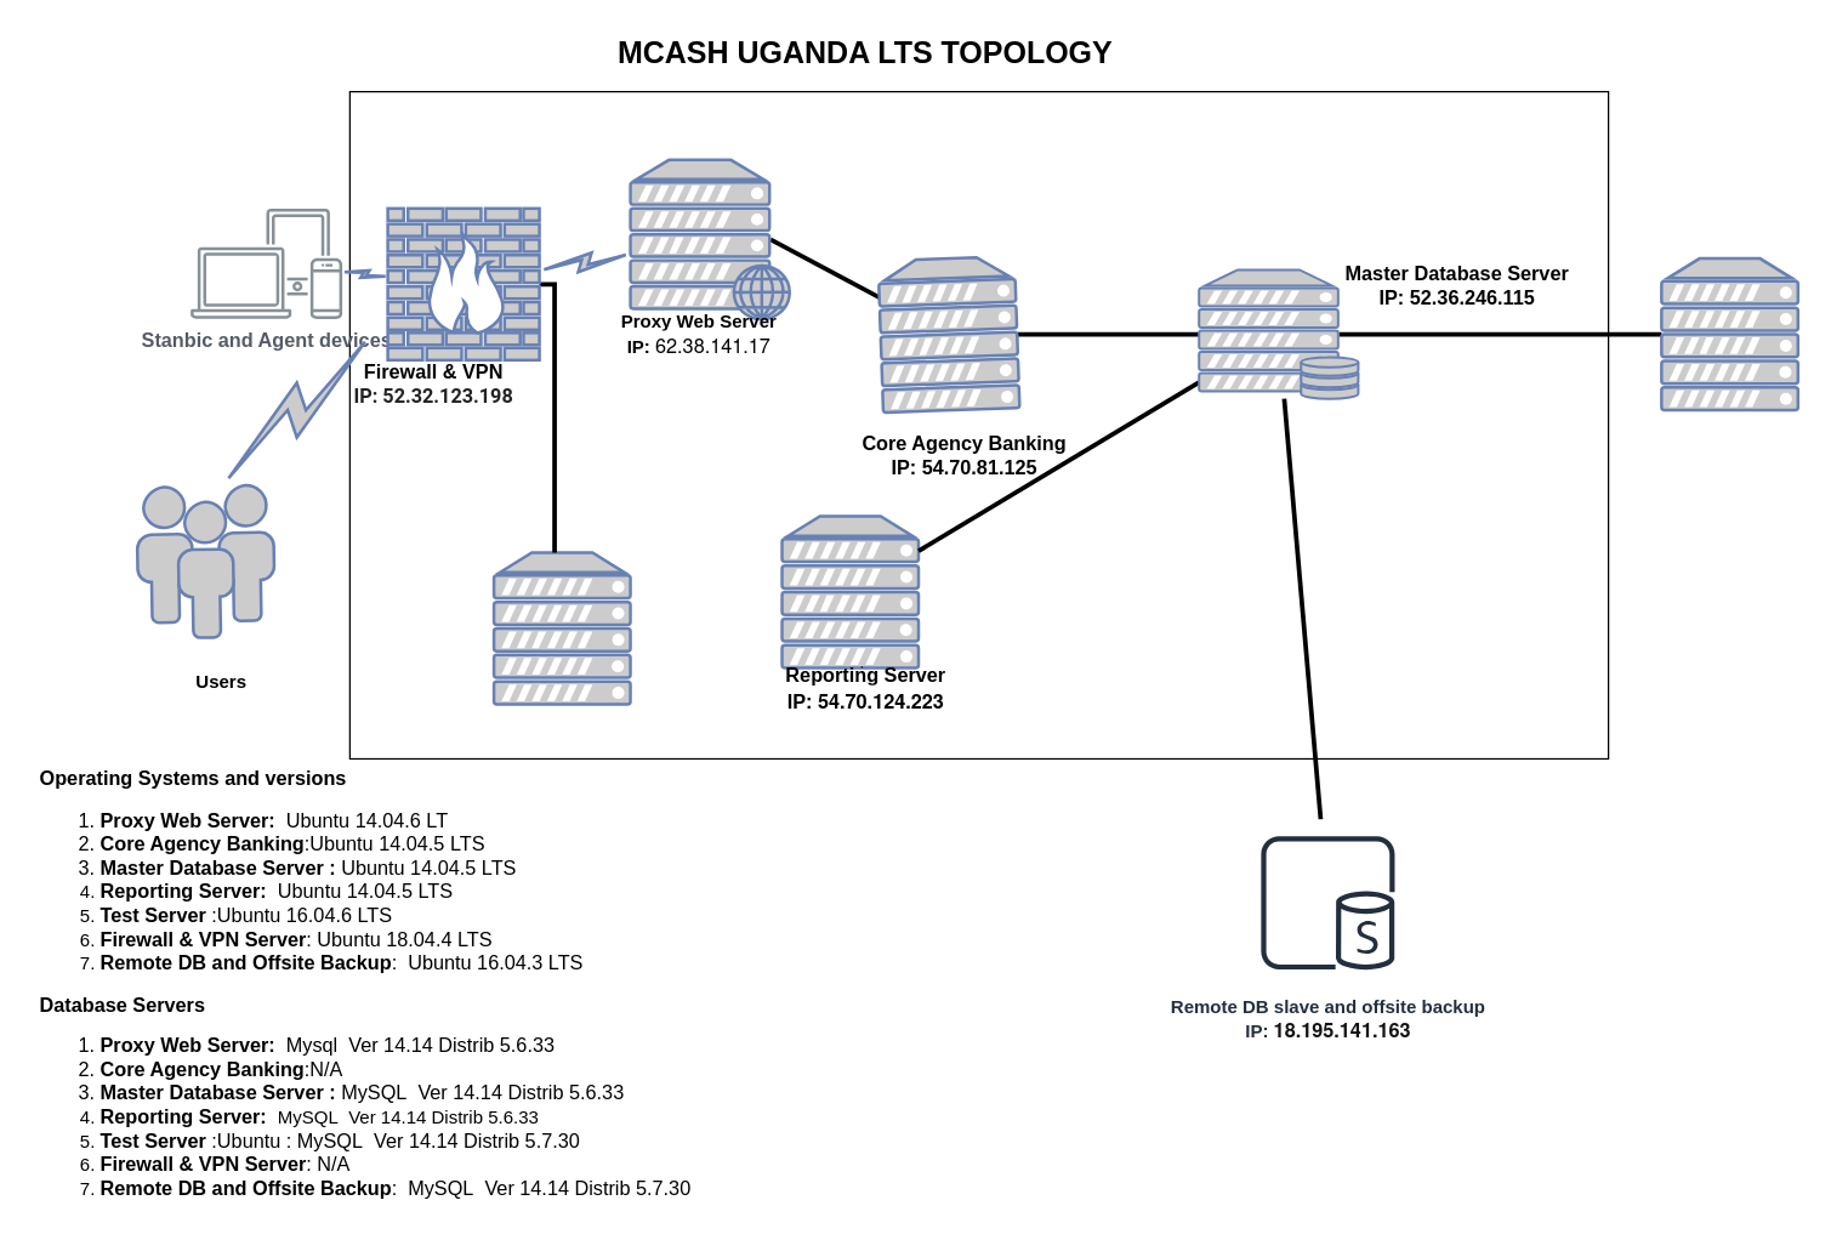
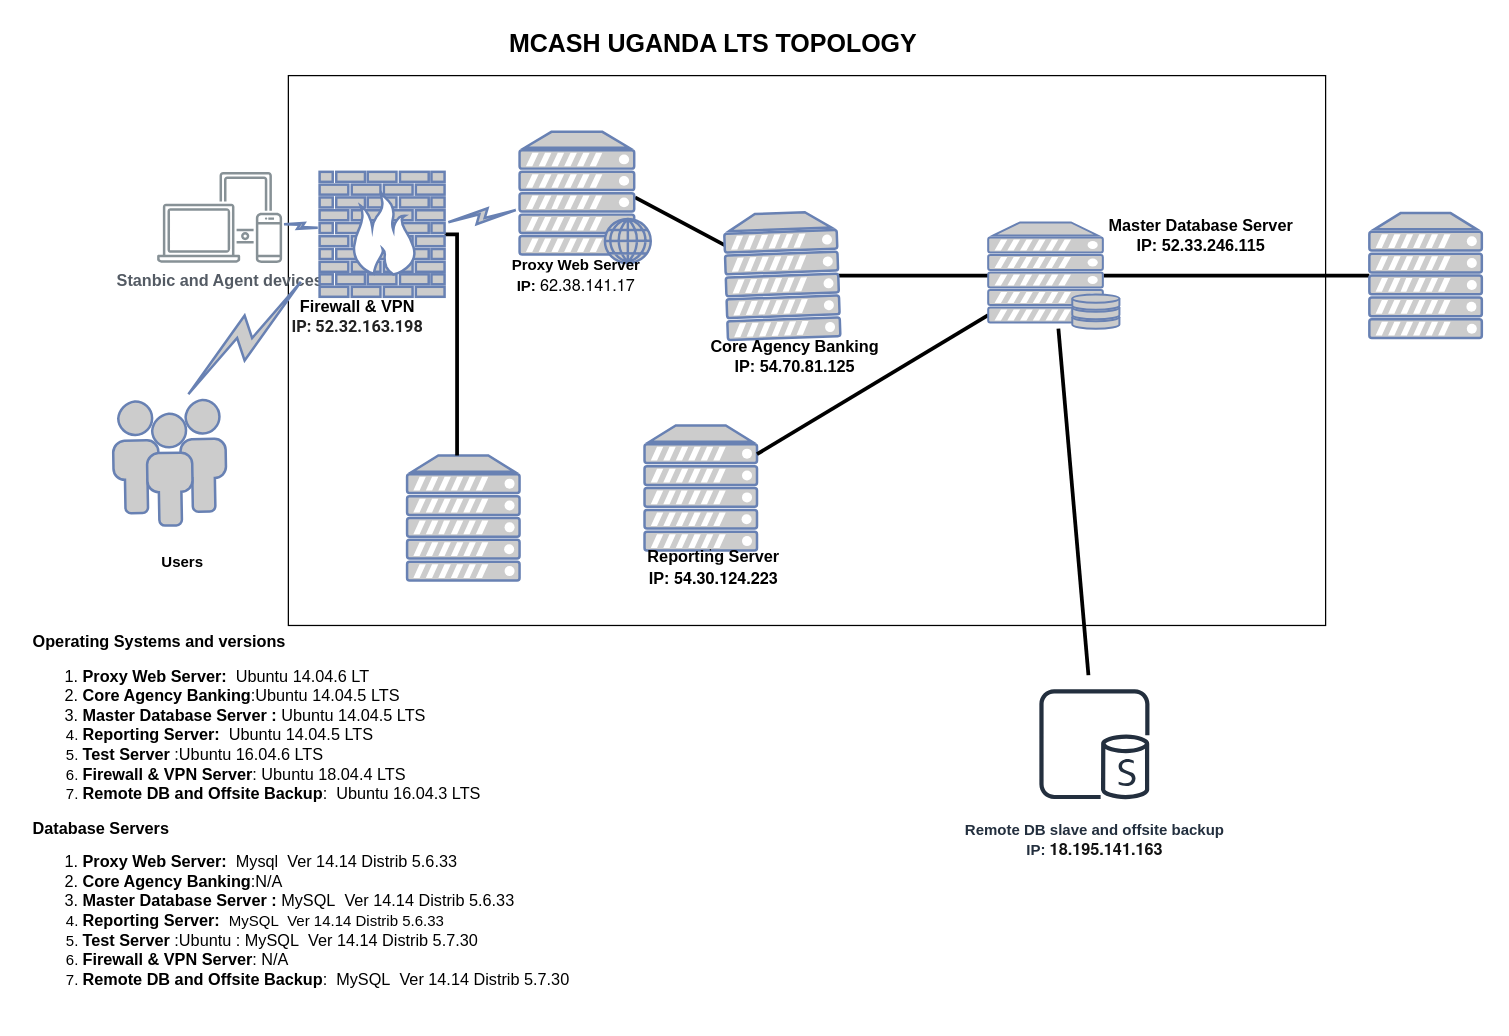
- <mxCell id="21" value="&lt;font&gt;&lt;span style=&quot;font-size: 13px&quot;&gt;&lt;b&gt;Master Database Server&lt;/b&gt;&lt;/span&gt;&lt;br&gt;&lt;span style=&quot;font-size: 13px&quot;&gt;&lt;b&gt;IP: 52.36.246.115&lt;/b&gt;&lt;/span&gt;&lt;br&gt;&lt;/font&gt;" style="text;html=1;resizable=0;autosize=1;align=center;verticalAlign=middle;points=[];fillColor=none;strokeColor=none;rounded=0;" parent="1" vertex="1"><mxGeometry x="880" y="172.5" width="160" height="30" as="geometry" /></mxCell>
+ <mxCell id="21" value="&lt;font&gt;&lt;span style=&quot;font-size: 13px&quot;&gt;&lt;b&gt;Master Database Server&lt;/b&gt;&lt;/span&gt;&lt;br&gt;&lt;span style=&quot;font-size: 13px&quot;&gt;&lt;b&gt;IP: 52.33.246.115&lt;/b&gt;&lt;/span&gt;&lt;br&gt;&lt;/font&gt;" style="text;html=1;resizable=0;autosize=1;align=center;verticalAlign=middle;points=[];fillColor=none;strokeColor=none;rounded=0;" parent="1" vertex="1"><mxGeometry x="880" y="172.5" width="160" height="30" as="geometry" /></mxCell>
- <mxCell id="29" value="&lt;font&gt;&lt;span style=&quot;font-size: 13px&quot;&gt;Firewall &amp;amp; VPN&lt;/span&gt;&lt;br&gt;&lt;span style=&quot;color: rgb(34 , 34 , 34) ; font-family: &amp;#34;roboto&amp;#34; , &amp;#34;arial&amp;#34; , sans-serif ; text-align: left ; background-color: rgb(255 , 255 , 255)&quot;&gt;&lt;font style=&quot;font-size: 13px&quot;&gt;IP: 52.32.123.198&lt;/font&gt;&lt;/span&gt;&lt;br&gt;&lt;/font&gt;" style="text;html=1;resizable=0;autosize=1;align=center;verticalAlign=middle;points=[];fillColor=none;strokeColor=none;rounded=0;fontStyle=1" parent="1" vertex="1"><mxGeometry x="225" y="237.5" width="120" height="30" as="geometry" /></mxCell>
+ <mxCell id="29" value="&lt;font&gt;&lt;span style=&quot;font-size: 13px&quot;&gt;Firewall &amp;amp; VPN&lt;/span&gt;&lt;br&gt;&lt;span style=&quot;color: rgb(34 , 34 , 34) ; font-family: &amp;#34;roboto&amp;#34; , &amp;#34;arial&amp;#34; , sans-serif ; text-align: left ; background-color: rgb(255 , 255 , 255)&quot;&gt;&lt;font style=&quot;font-size: 13px&quot;&gt;IP: 52.32.163.198&lt;/font&gt;&lt;/span&gt;&lt;br&gt;&lt;/font&gt;" style="text;html=1;resizable=0;autosize=1;align=center;verticalAlign=middle;points=[];fillColor=none;strokeColor=none;rounded=0;fontStyle=1" parent="1" vertex="1"><mxGeometry x="225" y="237.5" width="120" height="30" as="geometry" /></mxCell>
- <mxCell id="20" value="&lt;font&gt;&lt;span style=&quot;font-size: 13px&quot;&gt;&lt;b&gt;Core Agency Banking&lt;/b&gt;&lt;/span&gt;&lt;br&gt;&lt;span style=&quot;font-size: 13px&quot;&gt;&lt;b&gt;IP: 54.70.81.125&lt;/b&gt;&lt;/span&gt;&lt;br&gt;&lt;/font&gt;" style="text;html=1;resizable=0;autosize=1;align=center;verticalAlign=middle;points=[];fillColor=none;strokeColor=none;rounded=0;" parent="1" vertex="1"><mxGeometry x="560" y="285" width="150" height="30" as="geometry" /></mxCell>
+ <mxCell id="20" value="&lt;font&gt;&lt;span style=&quot;font-size: 13px&quot;&gt;&lt;b&gt;Core Agency Banking&lt;/b&gt;&lt;/span&gt;&lt;br&gt;&lt;span style=&quot;font-size: 13px&quot;&gt;&lt;b&gt;IP: 54.70.81.125&lt;/b&gt;&lt;/span&gt;&lt;br&gt;&lt;/font&gt;" style="text;html=1;resizable=0;autosize=1;align=center;verticalAlign=middle;points=[];fillColor=none;strokeColor=none;rounded=0;" parent="1" vertex="1"><mxGeometry x="560" y="270" width="150" height="30" as="geometry" /></mxCell>
- <mxCell id="23" value="&lt;b&gt;&lt;font style=&quot;font-size: 13px&quot;&gt;Reporting Server&lt;br&gt;IP:&amp;nbsp;&lt;/font&gt;&lt;a style=&quot;border-radius: 2px ; padding: 0px ; cursor: pointer ; background-color: rgb(255 , 255 , 255) ; font-family: &amp;#34;helvetica neue&amp;#34; , &amp;#34;roboto&amp;#34; , &amp;#34;arial&amp;#34; , sans-serif ; font-size: 13px&quot;&gt;54.70.124.223&lt;/a&gt;&lt;font style=&quot;font-size: 13px&quot;&gt;&lt;br&gt;&lt;/font&gt;&lt;/b&gt;" style="text;html=1;resizable=0;autosize=1;align=center;verticalAlign=middle;points=[];fillColor=none;strokeColor=none;rounded=0;" parent="1" vertex="1"><mxGeometry x="510" y="439" width="120" height="30" as="geometry" /></mxCell>
+ <mxCell id="23" value="&lt;b&gt;&lt;font style=&quot;font-size: 13px&quot;&gt;Reporting Server&lt;br&gt;IP:&amp;nbsp;&lt;/font&gt;&lt;a style=&quot;border-radius: 2px ; padding: 0px ; cursor: pointer ; background-color: rgb(255 , 255 , 255) ; font-family: &amp;#34;helvetica neue&amp;#34; , &amp;#34;roboto&amp;#34; , &amp;#34;arial&amp;#34; , sans-serif ; font-size: 13px&quot;&gt;54.30.124.223&lt;/a&gt;&lt;font style=&quot;font-size: 13px&quot;&gt;&lt;br&gt;&lt;/font&gt;&lt;/b&gt;" style="text;html=1;resizable=0;autosize=1;align=center;verticalAlign=middle;points=[];fillColor=none;strokeColor=none;rounded=0;" parent="1" vertex="1"><mxGeometry x="510" y="439" width="120" height="30" as="geometry" /></mxCell>
